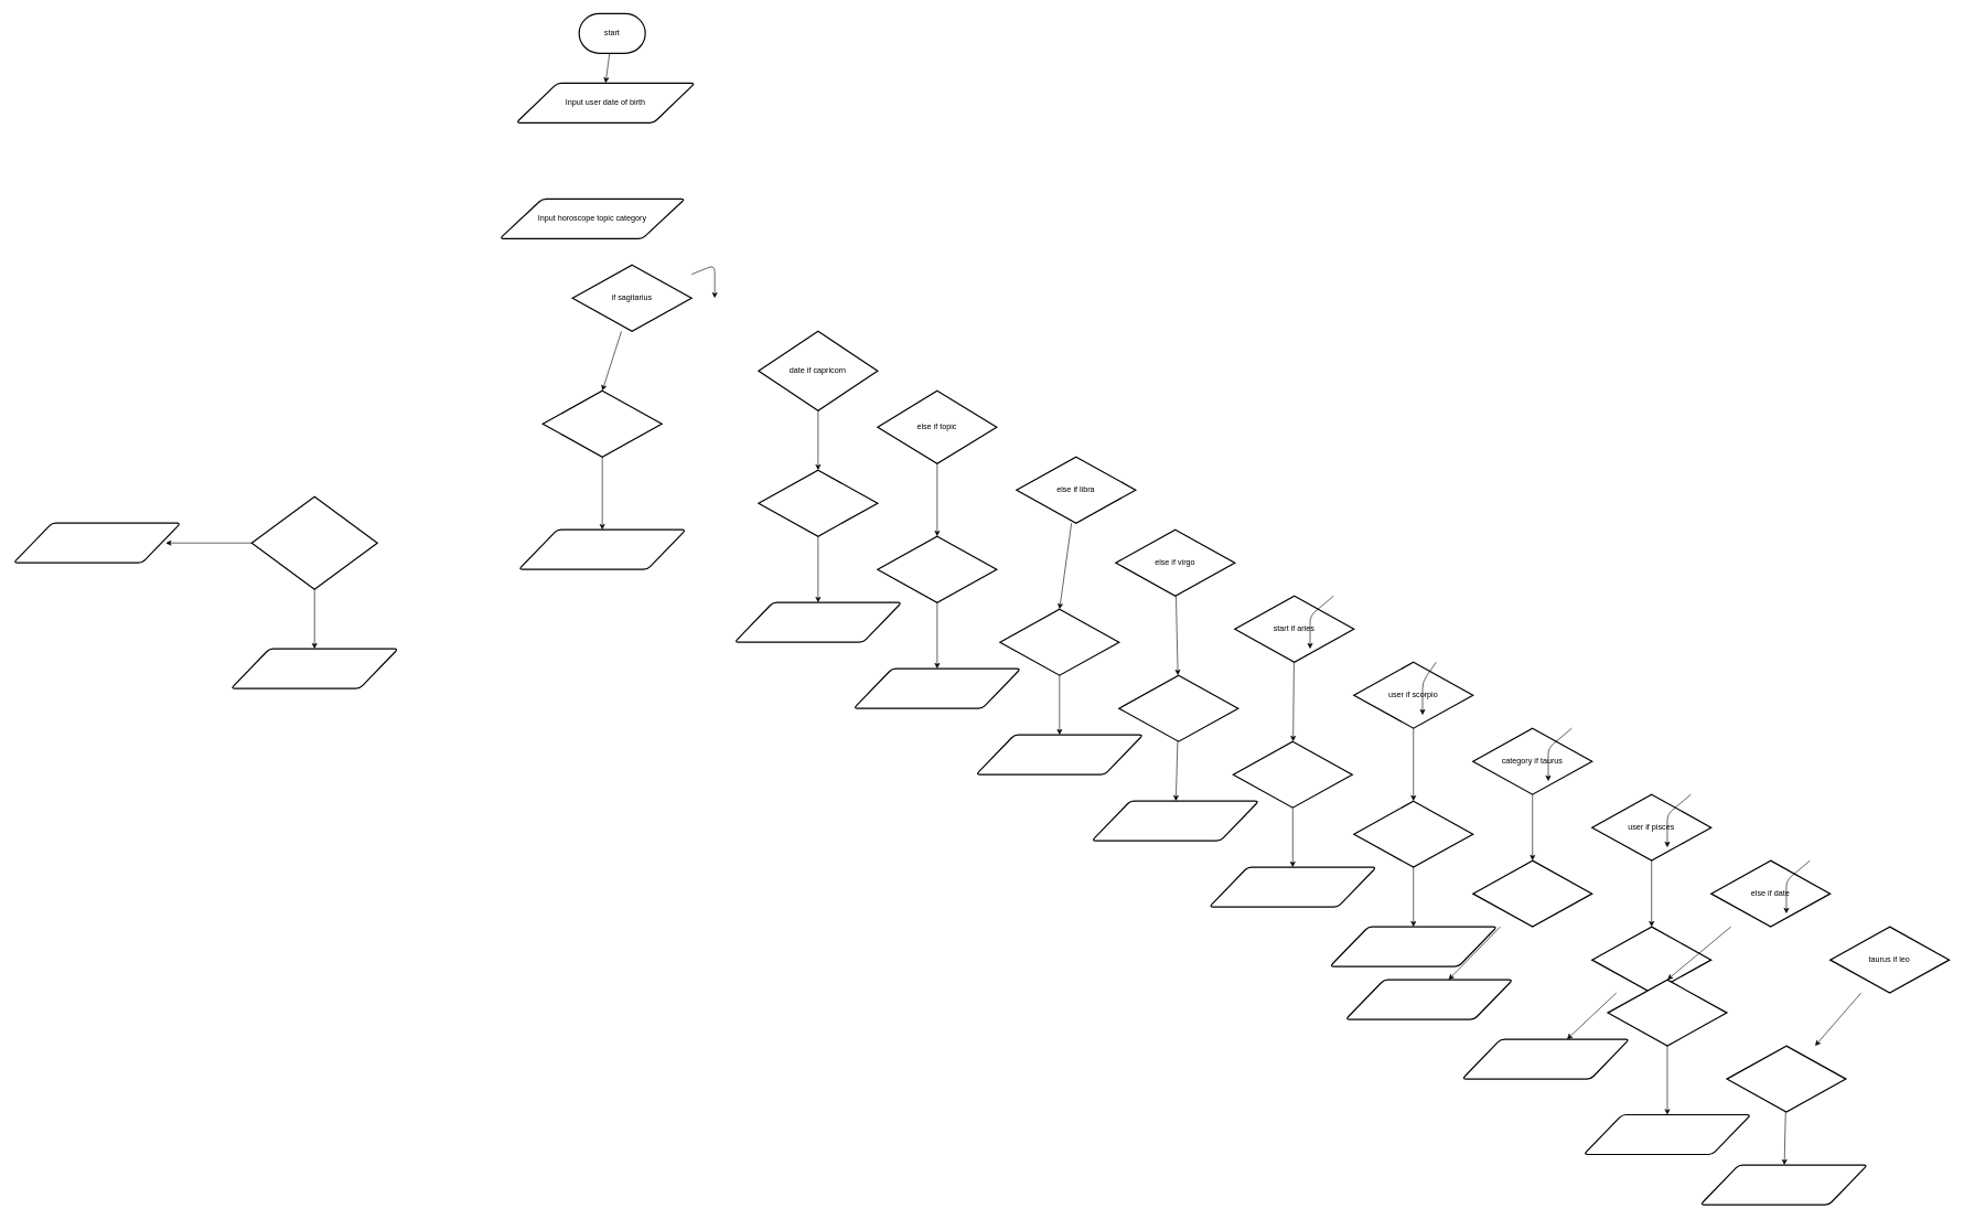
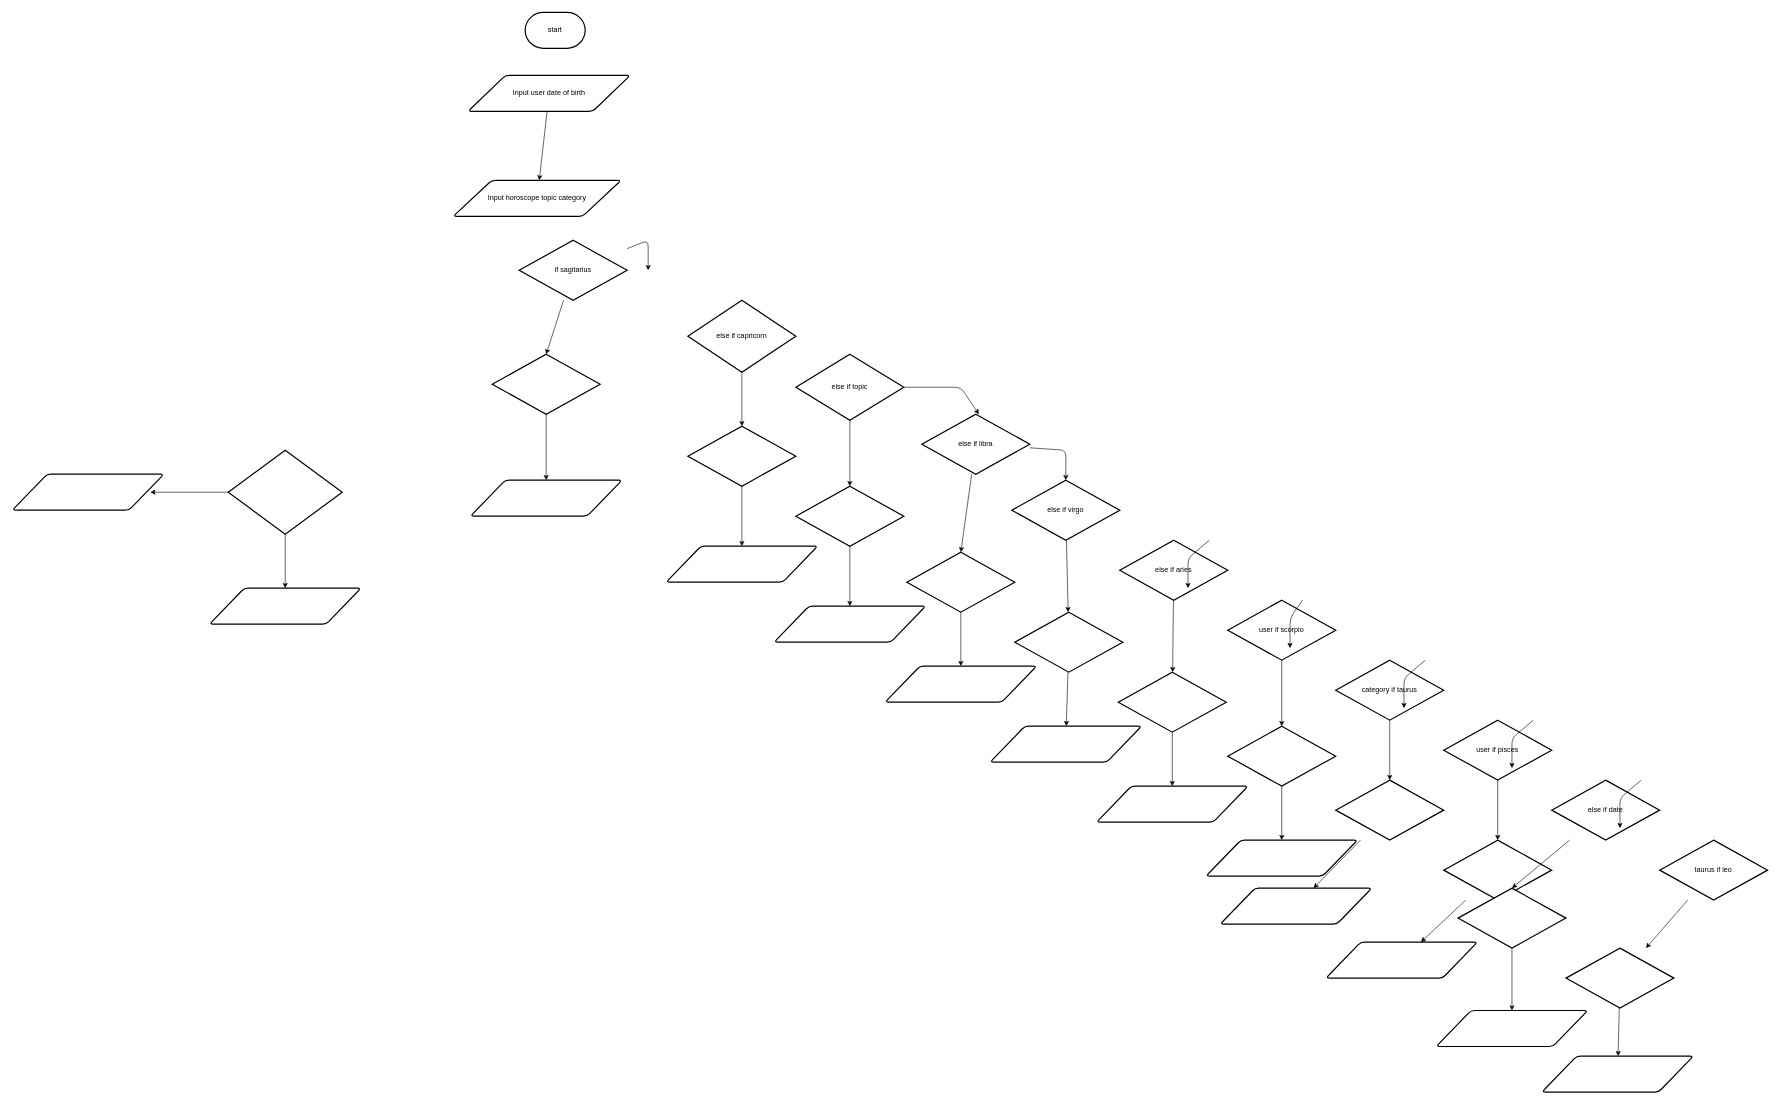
- <mxCell id="2" style="edgeStyle=none;html=1;entryX=0.5;entryY=0;entryDx=0;entryDy=0;" edge="1" parent="1" source="3" target="5"><mxGeometry relative="1" as="geometry" /></mxCell>
+ <mxCell id="4" style="edgeStyle=none;html=1;" edge="1" parent="1" source="5" target="6"><mxGeometry relative="1" as="geometry" /></mxCell>
- <mxCell id="10" value="date if capricorn" style="strokeWidth=2;html=1;shape=mxgraph.flowchart.decision;whiteSpace=wrap;" vertex="1" parent="7"><mxGeometry x="326.25" y="130" width="180" height="120" as="geometry" /></mxCell>
+ <mxCell id="10" value="else if capricorn" style="strokeWidth=2;html=1;shape=mxgraph.flowchart.decision;whiteSpace=wrap;" vertex="1" parent="7"><mxGeometry x="326.25" y="130" width="180" height="120" as="geometry" /></mxCell>
+ <mxCell id="26" style="edgeStyle=none;html=1;entryX=0.528;entryY=0;entryDx=0;entryDy=0;entryPerimeter=0;" edge="1" parent="15" source="16" target="17"><mxGeometry relative="1" as="geometry"><mxPoint x="491.25" y="100" as="targetPoint" /><Array as="points"><mxPoint x="491.25" y="55" /></Array></mxGeometry></mxCell>
+ <mxCell id="19" style="edgeStyle=none;html=1;entryX=0.5;entryY=0;entryDx=0;entryDy=0;entryPerimeter=0;" edge="1" parent="15" source="17" target="18"><mxGeometry relative="1" as="geometry"><Array as="points"><mxPoint x="666.25" y="160" /></Array></mxGeometry></mxCell>
- <mxCell id="20" value="start if aries" style="strokeWidth=2;html=1;shape=mxgraph.flowchart.decision;whiteSpace=wrap;" vertex="1" parent="15"><mxGeometry x="756.25" y="310" width="180" height="100" as="geometry" /></mxCell>
+ <mxCell id="20" value="else if aries" style="strokeWidth=2;html=1;shape=mxgraph.flowchart.decision;whiteSpace=wrap;" vertex="1" parent="15"><mxGeometry x="756.25" y="310" width="180" height="100" as="geometry" /></mxCell>
